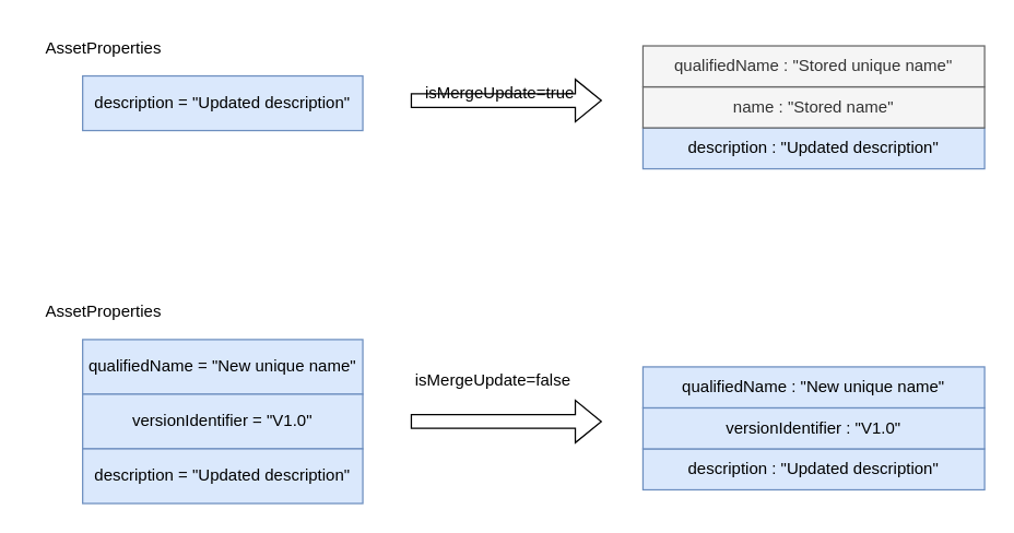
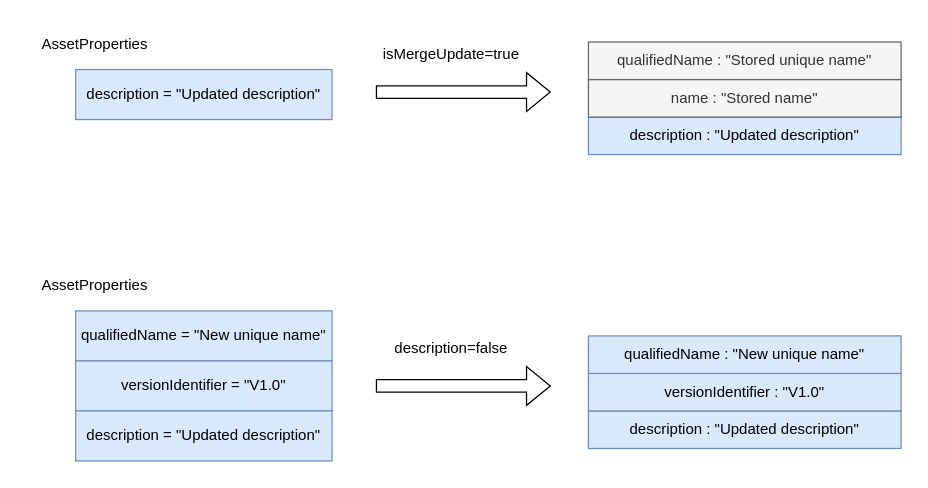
- <mxCell id="8" value="isMergeUpdate=true" style="text;html=1;align=center;verticalAlign=middle;resizable=0;points=[];autosize=1;strokeColor=none;fillColor=none;" vertex="1" parent="1"><mxGeometry x="300" y="53" width="130" height="30" as="geometry" /></mxCell>
+ <mxCell id="8" value="isMergeUpdate=true" style="text;html=1;align=center;verticalAlign=middle;resizable=0;points=[];autosize=1;strokeColor=none;fillColor=none;" vertex="1" parent="1"><mxGeometry x="295" y="28" width="130" height="30" as="geometry" /></mxCell>
- <mxCell id="13" value="isMergeUpdate=false" style="text;html=1;align=center;verticalAlign=middle;resizable=0;points=[];autosize=1;strokeColor=none;fillColor=none;" vertex="1" parent="1"><mxGeometry x="290" y="263" width="140" height="30" as="geometry" /></mxCell>
+ <mxCell id="13" value="description=false" style="text;html=1;align=center;verticalAlign=middle;resizable=0;points=[];autosize=1;strokeColor=none;fillColor=none;" vertex="1" parent="1"><mxGeometry x="290" y="263" width="140" height="30" as="geometry" /></mxCell>
